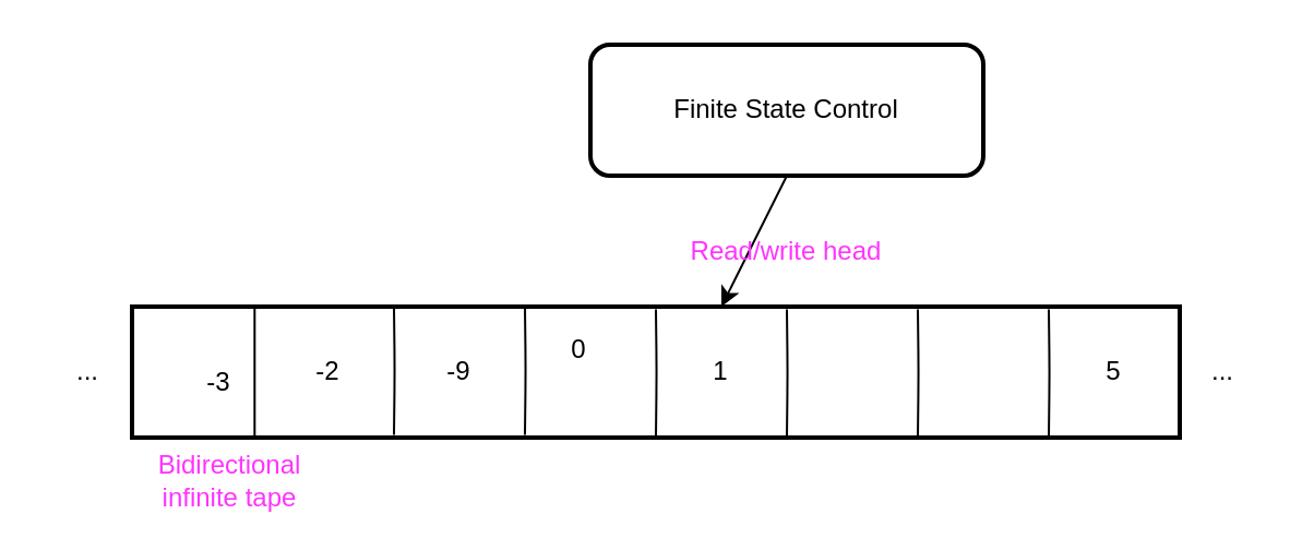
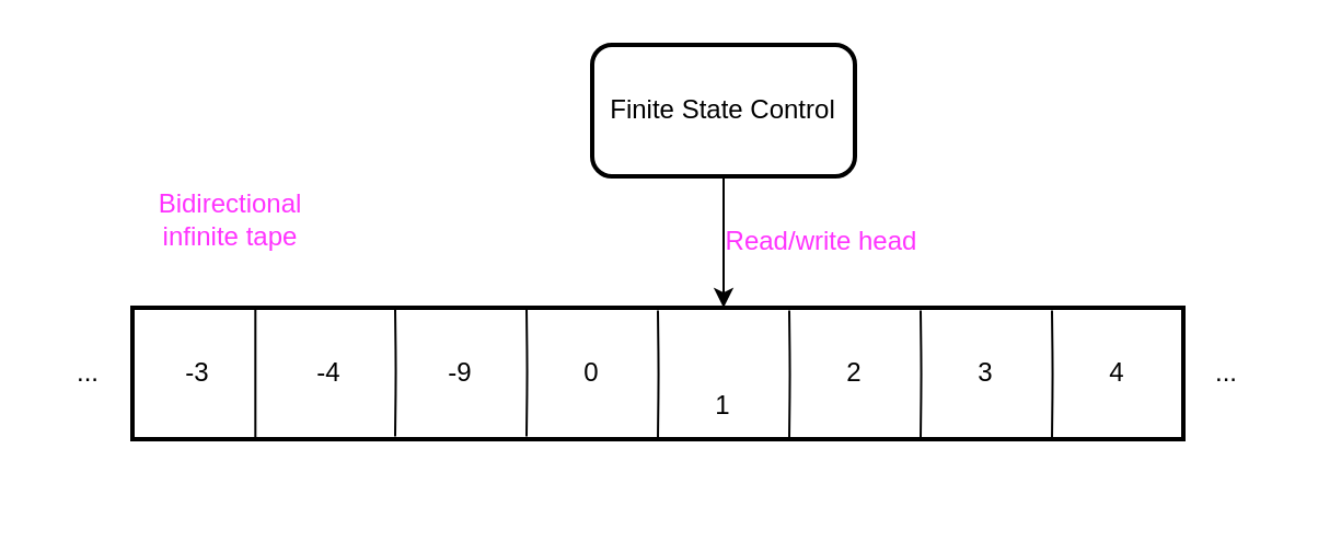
- <mxCell id="21" value="Finite State Control" style="rounded=1;whiteSpace=wrap;html=1;strokeWidth=2;fillColor=none;" vertex="1" parent="1"><mxGeometry x="270" y="20" width="180" height="60" as="geometry" /></mxCell>
+ <mxCell id="21" value="Finite State Control" style="rounded=1;whiteSpace=wrap;html=1;strokeWidth=2;fillColor=none;" vertex="1" parent="1"><mxGeometry x="270" y="20" width="120" height="60" as="geometry" /></mxCell>
- <mxCell id="22" value="&lt;font color=&quot;#ff33ff&quot;&gt;Read/write head&lt;/font&gt;" style="text;html=1;strokeColor=none;fillColor=none;align=center;verticalAlign=middle;whiteSpace=wrap;rounded=0;" vertex="1" parent="1"><mxGeometry x="315" y="105" width="90" height="20" as="geometry" /></mxCell>
+ <mxCell id="22" value="&lt;font color=&quot;#ff33ff&quot;&gt;Read/write head&lt;/font&gt;" style="text;html=1;strokeColor=none;fillColor=none;align=center;verticalAlign=middle;whiteSpace=wrap;rounded=0;" vertex="1" parent="1"><mxGeometry x="330" y="100" width="90" height="20" as="geometry" /></mxCell>
- <mxCell id="14" value="0" style="text;html=1;strokeColor=none;fillColor=none;align=center;verticalAlign=middle;whiteSpace=wrap;rounded=0;" vertex="1" parent="1"><mxGeometry x="245" y="150" width="40" height="20" as="geometry" /></mxCell>
+ <mxCell id="14" value="0" style="text;html=1;strokeColor=none;fillColor=none;align=center;verticalAlign=middle;whiteSpace=wrap;rounded=0;" vertex="1" parent="1"><mxGeometry x="250" y="160" width="40" height="20" as="geometry" /></mxCell>
- <mxCell id="16" value="-2" style="text;html=1;strokeColor=none;fillColor=none;align=center;verticalAlign=middle;whiteSpace=wrap;rounded=0;" vertex="1" parent="1"><mxGeometry x="130" y="160" width="40" height="20" as="geometry" /></mxCell>
+ <mxCell id="16" value="-4" style="text;html=1;strokeColor=none;fillColor=none;align=center;verticalAlign=middle;whiteSpace=wrap;rounded=0;" vertex="1" parent="1"><mxGeometry x="130" y="160" width="40" height="20" as="geometry" /></mxCell>
- <mxCell id="10" value="1" style="text;html=1;strokeColor=none;fillColor=none;align=center;verticalAlign=middle;whiteSpace=wrap;rounded=0;" vertex="1" parent="1"><mxGeometry x="310" y="160" width="40" height="20" as="geometry" /></mxCell>
+ <mxCell id="10" value="1" style="text;html=1;strokeColor=none;fillColor=none;align=center;verticalAlign=middle;whiteSpace=wrap;rounded=0;" vertex="1" parent="1"><mxGeometry x="310" y="175" width="40" height="20" as="geometry" /></mxCell>
+ <mxCell id="11" value="2" style="text;html=1;strokeColor=none;fillColor=none;align=center;verticalAlign=middle;whiteSpace=wrap;rounded=0;" vertex="1" parent="1"><mxGeometry x="370" y="160" width="40" height="20" as="geometry" /></mxCell>
+ <mxCell id="12" value="3" style="text;html=1;strokeColor=none;fillColor=none;align=center;verticalAlign=middle;whiteSpace=wrap;rounded=0;" vertex="1" parent="1"><mxGeometry x="430" y="160" width="40" height="20" as="geometry" /></mxCell>
- <mxCell id="13" value="5" style="text;html=1;strokeColor=none;fillColor=none;align=center;verticalAlign=middle;whiteSpace=wrap;rounded=0;" vertex="1" parent="1"><mxGeometry x="490" y="160" width="40" height="20" as="geometry" /></mxCell>
+ <mxCell id="13" value="4" style="text;html=1;strokeColor=none;fillColor=none;align=center;verticalAlign=middle;whiteSpace=wrap;rounded=0;" vertex="1" parent="1"><mxGeometry x="490" y="160" width="40" height="20" as="geometry" /></mxCell>
- <mxCell id="17" value="-3" style="text;html=1;strokeColor=none;fillColor=none;align=center;verticalAlign=middle;whiteSpace=wrap;rounded=0;" vertex="1" parent="1"><mxGeometry x="80" y="165" width="40" height="20" as="geometry" /></mxCell>
+ <mxCell id="17" value="-3" style="text;html=1;strokeColor=none;fillColor=none;align=center;verticalAlign=middle;whiteSpace=wrap;rounded=0;" vertex="1" parent="1"><mxGeometry x="70" y="160" width="40" height="20" as="geometry" /></mxCell>
- <mxCell id="23" value="&lt;font color=&quot;#ff33ff&quot;&gt;Bidirectional infinite tape&lt;/font&gt;" style="text;html=1;strokeColor=none;fillColor=none;align=center;verticalAlign=middle;whiteSpace=wrap;rounded=0;" vertex="1" parent="1"><mxGeometry x="60" y="210" width="90" height="20" as="geometry" /></mxCell>
+ <mxCell id="23" value="&lt;font color=&quot;#ff33ff&quot;&gt;Bidirectional infinite tape&lt;/font&gt;" style="text;html=1;strokeColor=none;fillColor=none;align=center;verticalAlign=middle;whiteSpace=wrap;rounded=0;" vertex="1" parent="1"><mxGeometry x="60" y="90" width="90" height="20" as="geometry" /></mxCell>
